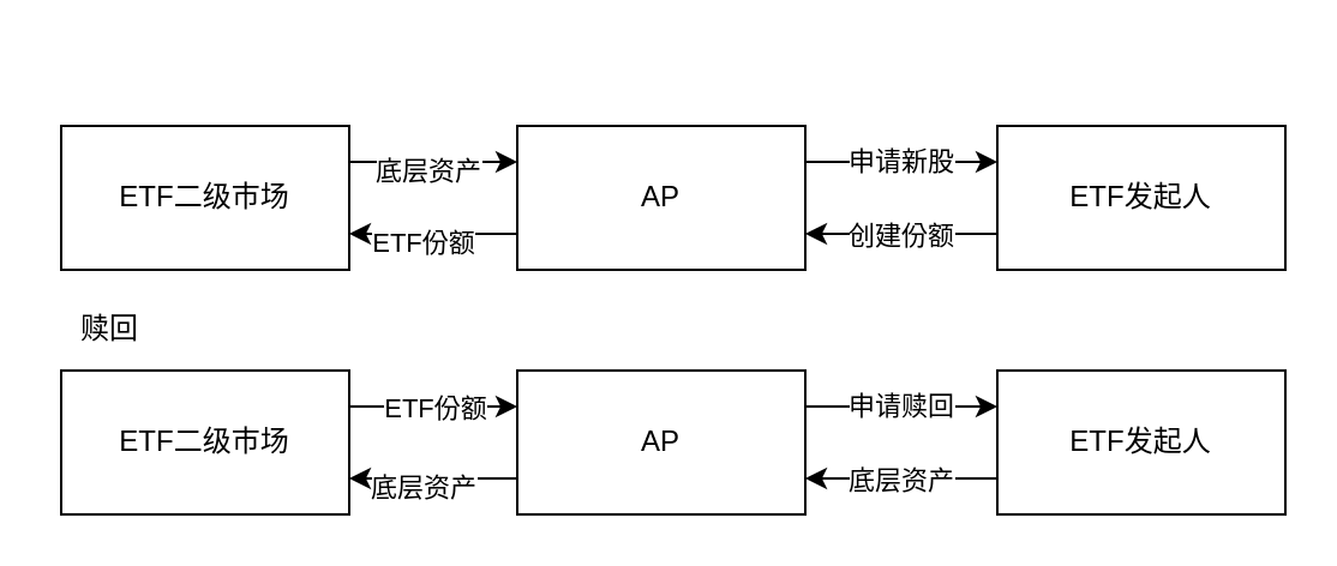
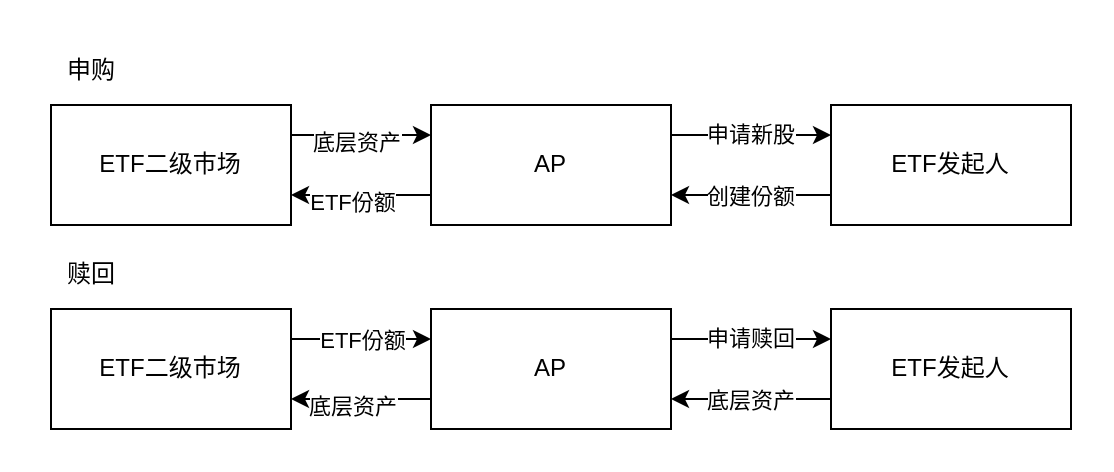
+ <mxCell id="12" value="申购" style="text;html=1;align=center;verticalAlign=middle;resizable=0;points=[];autosize=1;strokeColor=none;fillColor=none;" vertex="1" parent="1"><mxGeometry x="20" y="20" width="50" height="30" as="geometry" /></mxCell>
